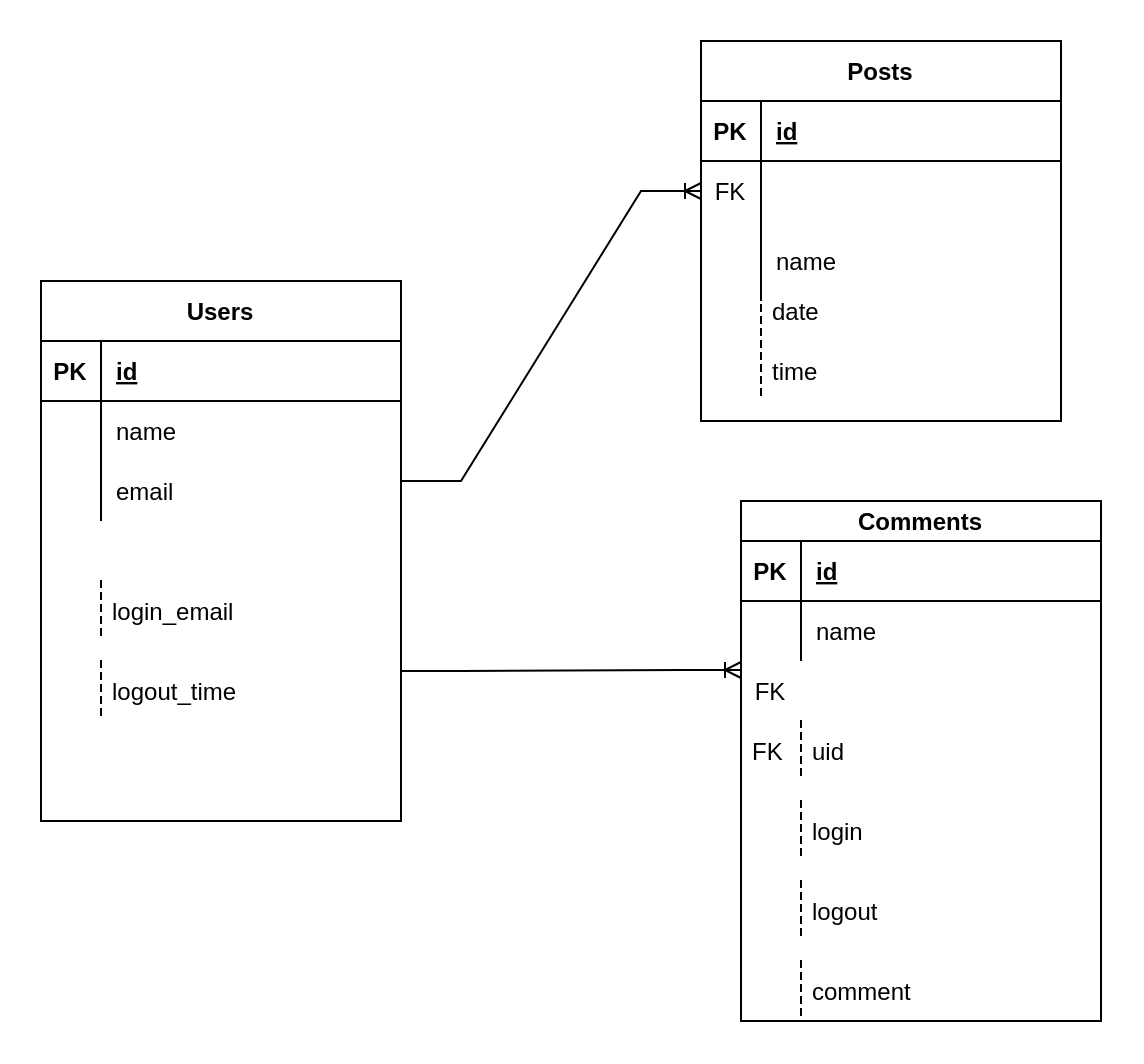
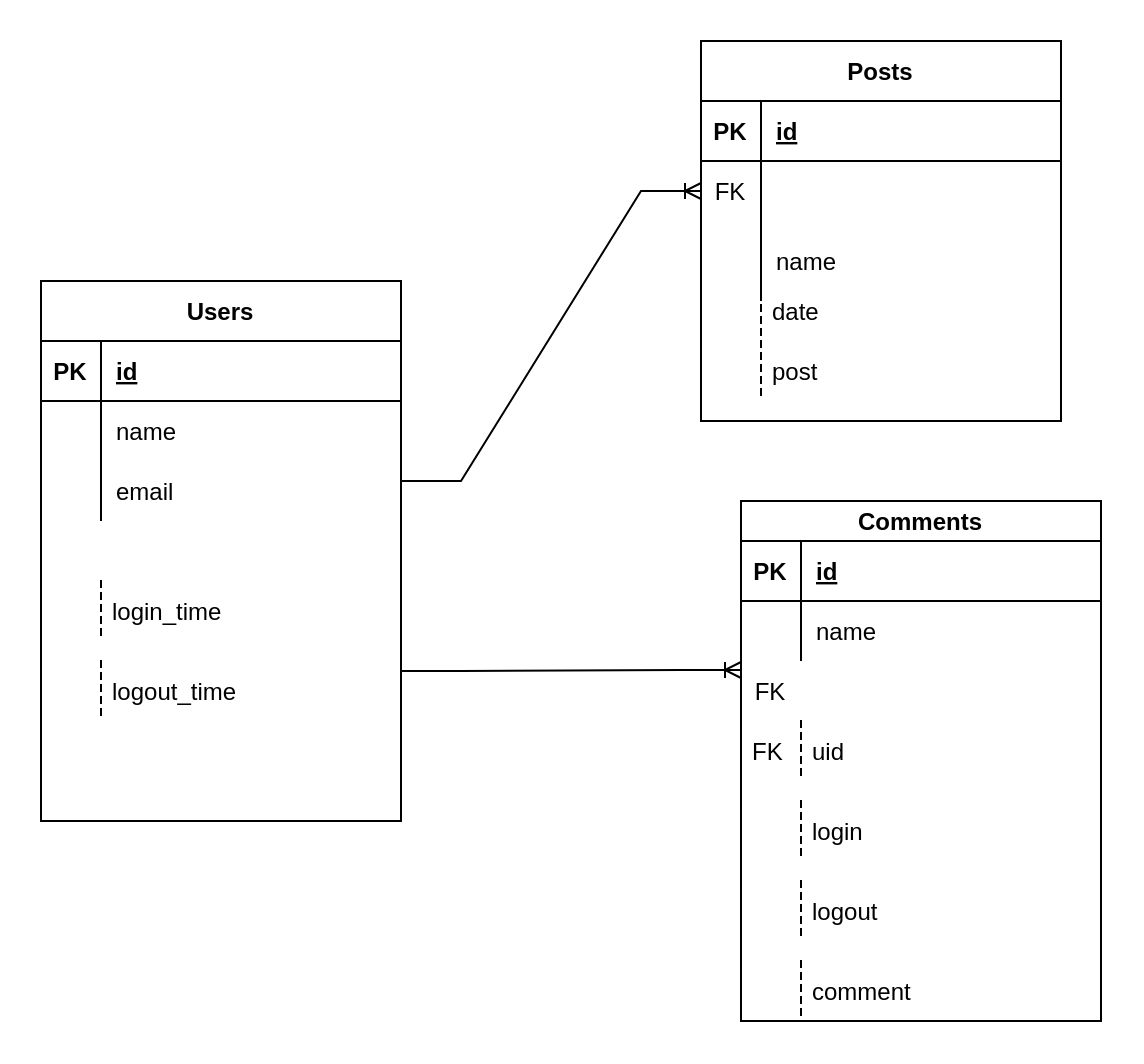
- <mxCell id="40" value="time" style="shape=partialRectangle;fillColor=none;align=left;verticalAlign=middle;strokeColor=none;spacingLeft=34;rotatable=0;points=[[0,0.5],[1,0.5]];portConstraint=eastwest;dropTarget=0;" vertex="1" parent="1"><mxGeometry x="350" y="170" width="90" height="30" as="geometry" /></mxCell>
+ <mxCell id="40" value="post" style="shape=partialRectangle;fillColor=none;align=left;verticalAlign=middle;strokeColor=none;spacingLeft=34;rotatable=0;points=[[0,0.5],[1,0.5]];portConstraint=eastwest;dropTarget=0;" vertex="1" parent="1"><mxGeometry x="350" y="170" width="90" height="30" as="geometry" /></mxCell>
- <mxCell id="34" value="login_email" style="shape=partialRectangle;fillColor=none;align=left;verticalAlign=middle;strokeColor=none;spacingLeft=34;rotatable=0;points=[[0,0.5],[1,0.5]];portConstraint=eastwest;dropTarget=0;" parent="1" vertex="1"><mxGeometry x="20" y="290" width="90" height="30" as="geometry" /></mxCell>
+ <mxCell id="34" value="login_time" style="shape=partialRectangle;fillColor=none;align=left;verticalAlign=middle;strokeColor=none;spacingLeft=34;rotatable=0;points=[[0,0.5],[1,0.5]];portConstraint=eastwest;dropTarget=0;" parent="1" vertex="1"><mxGeometry x="20" y="290" width="90" height="30" as="geometry" /></mxCell>
